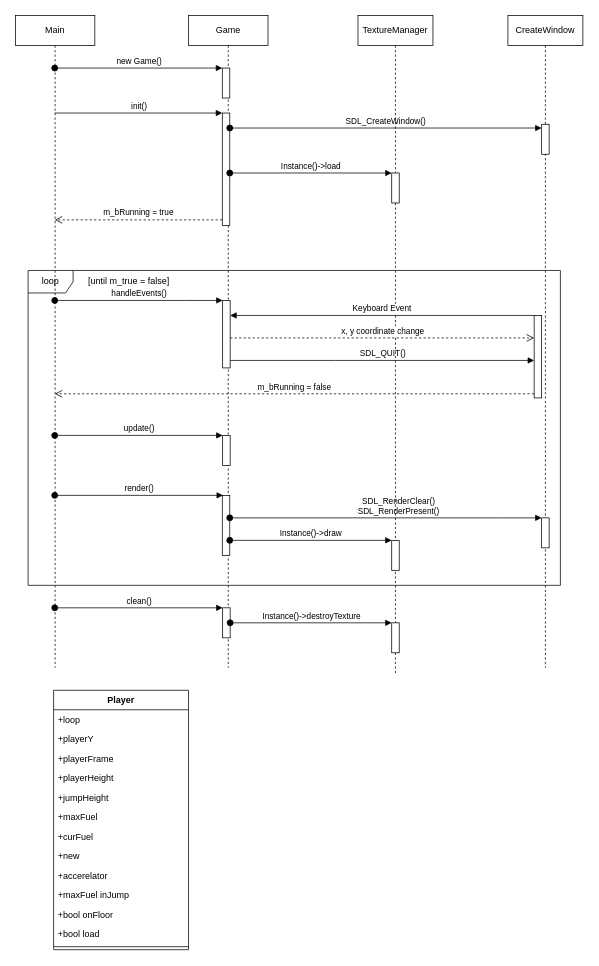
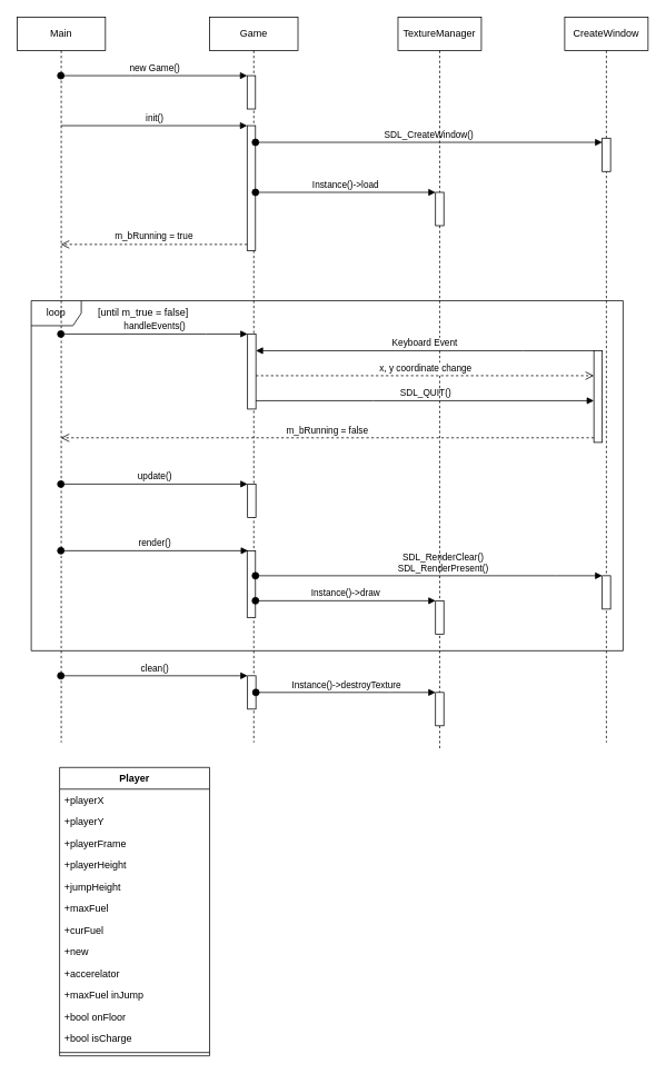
- <mxCell id="37" value="+loop" style="text;strokeColor=none;fillColor=none;align=left;verticalAlign=top;spacingLeft=4;spacingRight=4;overflow=hidden;rotatable=0;points=[[0,0.5],[1,0.5]];portConstraint=eastwest;" vertex="1" parent="36"><mxGeometry y="26" width="180" height="26" as="geometry" /></mxCell>
+ <mxCell id="37" value="+playerX" style="text;strokeColor=none;fillColor=none;align=left;verticalAlign=top;spacingLeft=4;spacingRight=4;overflow=hidden;rotatable=0;points=[[0,0.5],[1,0.5]];portConstraint=eastwest;" vertex="1" parent="36"><mxGeometry y="26" width="180" height="26" as="geometry" /></mxCell>
- <mxCell id="48" value="+bool load" style="text;strokeColor=none;fillColor=none;align=left;verticalAlign=top;spacingLeft=4;spacingRight=4;overflow=hidden;rotatable=0;points=[[0,0.5],[1,0.5]];portConstraint=eastwest;" vertex="1" parent="36"><mxGeometry y="312" width="180" height="26" as="geometry" /></mxCell>
+ <mxCell id="48" value="+bool isCharge" style="text;strokeColor=none;fillColor=none;align=left;verticalAlign=top;spacingLeft=4;spacingRight=4;overflow=hidden;rotatable=0;points=[[0,0.5],[1,0.5]];portConstraint=eastwest;" vertex="1" parent="36"><mxGeometry y="312" width="180" height="26" as="geometry" /></mxCell>
